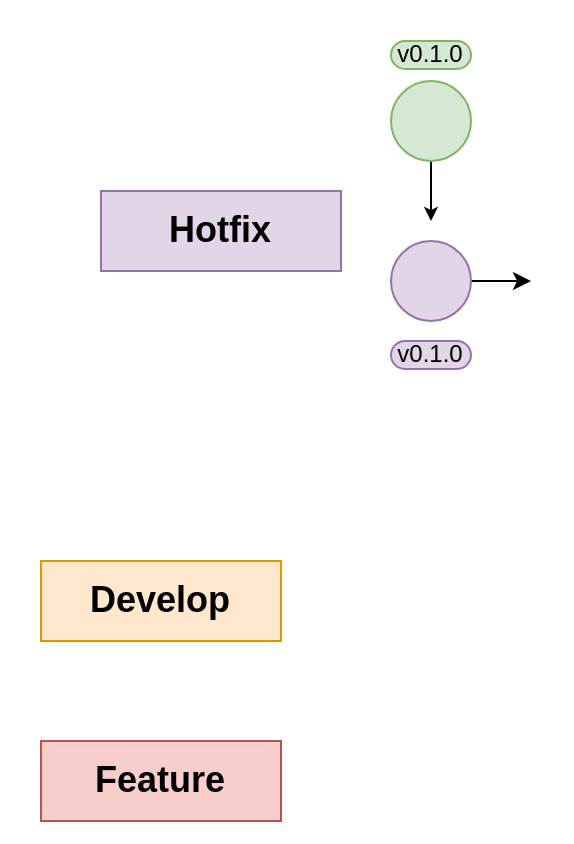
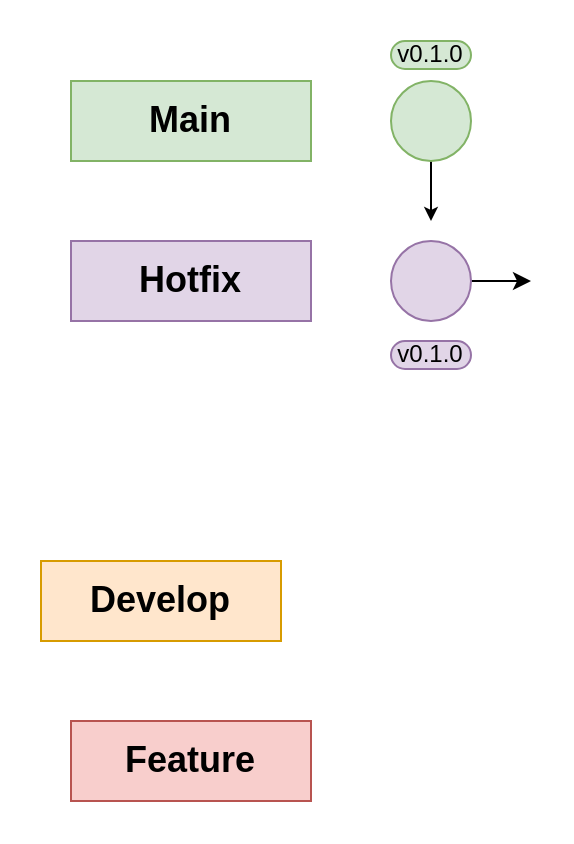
+ <mxCell id="2" value="&lt;h2&gt;Main&lt;/h2&gt;" style="rounded=0;whiteSpace=wrap;html=1;fillColor=#d5e8d4;strokeColor=#82b366;container=0;" vertex="1" parent="1"><mxGeometry x="35" y="40" width="120" height="40" as="geometry"><mxRectangle x="40" y="40" width="50" height="40" as="alternateBounds" /></mxGeometry></mxCell>
- <mxCell id="3" value="&lt;h2&gt;Hotfix&lt;/h2&gt;" style="rounded=0;whiteSpace=wrap;html=1;fillColor=#e1d5e7;strokeColor=#9673a6;" vertex="1" parent="1"><mxGeometry x="50" y="95" width="120" height="40" as="geometry" /></mxCell>
+ <mxCell id="3" value="&lt;h2&gt;Hotfix&lt;/h2&gt;" style="rounded=0;whiteSpace=wrap;html=1;fillColor=#e1d5e7;strokeColor=#9673a6;" vertex="1" parent="1"><mxGeometry x="35" y="120" width="120" height="40" as="geometry" /></mxCell>
- <mxCell id="5" value="&lt;h2&gt;Feature&lt;/h2&gt;" style="rounded=0;whiteSpace=wrap;html=1;fillColor=#f8cecc;strokeColor=#b85450;" vertex="1" parent="1"><mxGeometry x="20" y="370" width="120" height="40" as="geometry" /></mxCell>
+ <mxCell id="5" value="&lt;h2&gt;Feature&lt;/h2&gt;" style="rounded=0;whiteSpace=wrap;html=1;fillColor=#f8cecc;strokeColor=#b85450;" vertex="1" parent="1"><mxGeometry x="35" y="360" width="120" height="40" as="geometry" /></mxCell>
